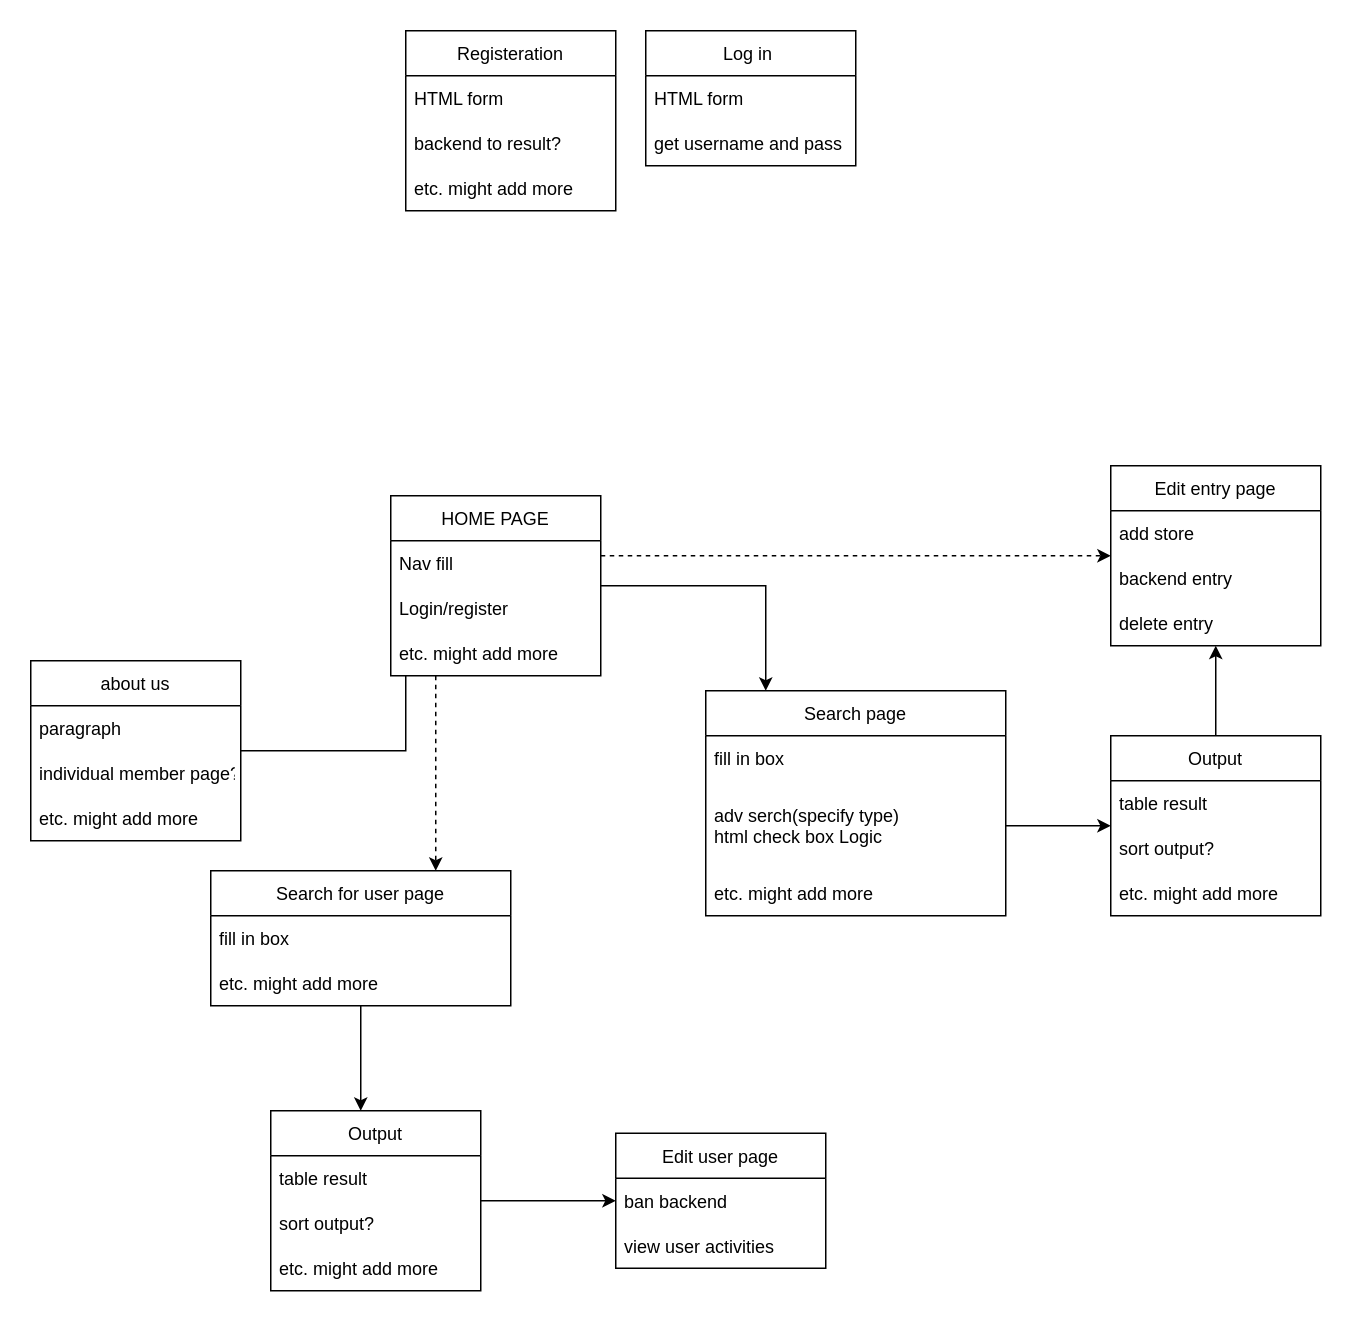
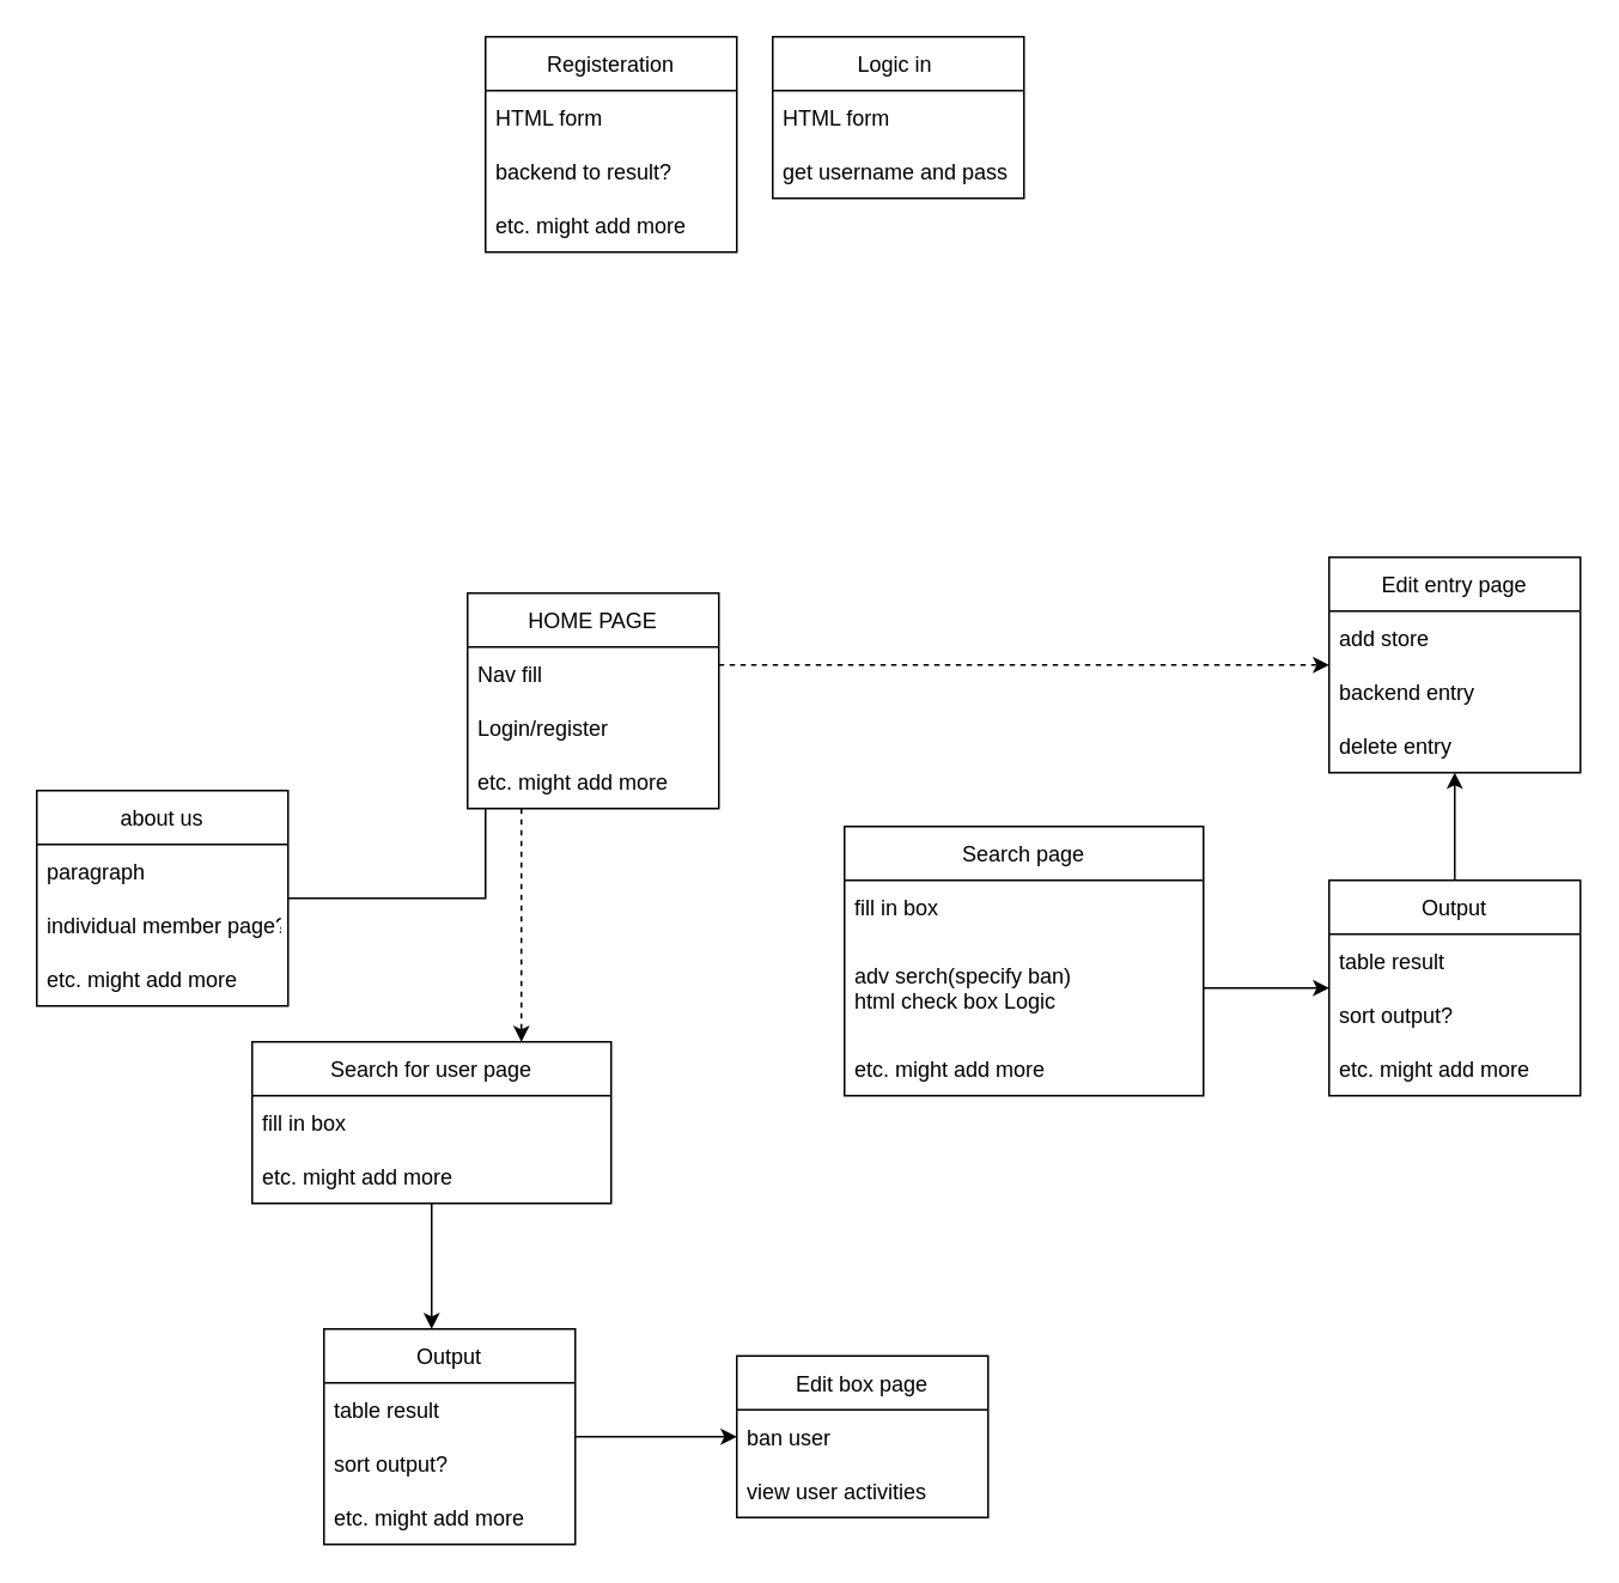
- <mxCell id="13" value="Log in " style="swimlane;fontStyle=0;childLayout=stackLayout;horizontal=1;startSize=30;horizontalStack=0;resizeParent=1;resizeParentMax=0;resizeLast=0;collapsible=1;marginBottom=0;" parent="1" vertex="1"><mxGeometry x="430" y="20" width="140" height="90" as="geometry" /></mxCell>
+ <mxCell id="13" value="Logic in " style="swimlane;fontStyle=0;childLayout=stackLayout;horizontal=1;startSize=30;horizontalStack=0;resizeParent=1;resizeParentMax=0;resizeLast=0;collapsible=1;marginBottom=0;" parent="1" vertex="1"><mxGeometry x="430" y="20" width="140" height="90" as="geometry" /></mxCell>
- <mxCell id="26" style="edgeStyle=orthogonalEdgeStyle;rounded=0;orthogonalLoop=1;jettySize=auto;html=1;" parent="1" source="7" target="16" edge="1"><mxGeometry relative="1" as="geometry"><Array as="points"><mxPoint x="510" y="390" /></Array></mxGeometry></mxCell>
- <mxCell id="18" value="adv serch(specify type)&#10;html check box Logic" style="text;strokeColor=none;fillColor=none;align=left;verticalAlign=middle;spacingLeft=4;spacingRight=4;overflow=hidden;points=[[0,0.5],[1,0.5]];portConstraint=eastwest;rotatable=0;" parent="16" vertex="1"><mxGeometry y="60" width="200" height="60" as="geometry" /></mxCell>
+ <mxCell id="18" value="adv serch(specify ban)&#10;html check box Logic" style="text;strokeColor=none;fillColor=none;align=left;verticalAlign=middle;spacingLeft=4;spacingRight=4;overflow=hidden;points=[[0,0.5],[1,0.5]];portConstraint=eastwest;rotatable=0;" parent="16" vertex="1"><mxGeometry y="60" width="200" height="60" as="geometry" /></mxCell>
- <mxCell id="44" value="Edit user page" style="swimlane;fontStyle=0;childLayout=stackLayout;horizontal=1;startSize=30;horizontalStack=0;resizeParent=1;resizeParentMax=0;resizeLast=0;collapsible=1;marginBottom=0;" vertex="1" parent="1"><mxGeometry x="410" y="755" width="140" height="90" as="geometry" /></mxCell>
+ <mxCell id="44" value="Edit box page" style="swimlane;fontStyle=0;childLayout=stackLayout;horizontal=1;startSize=30;horizontalStack=0;resizeParent=1;resizeParentMax=0;resizeLast=0;collapsible=1;marginBottom=0;" vertex="1" parent="1"><mxGeometry x="410" y="755" width="140" height="90" as="geometry" /></mxCell>
- <mxCell id="45" value="ban backend" style="text;strokeColor=none;fillColor=none;align=left;verticalAlign=middle;spacingLeft=4;spacingRight=4;overflow=hidden;points=[[0,0.5],[1,0.5]];portConstraint=eastwest;rotatable=0;" vertex="1" parent="44"><mxGeometry y="30" width="140" height="30" as="geometry" /></mxCell>
+ <mxCell id="45" value="ban user" style="text;strokeColor=none;fillColor=none;align=left;verticalAlign=middle;spacingLeft=4;spacingRight=4;overflow=hidden;points=[[0,0.5],[1,0.5]];portConstraint=eastwest;rotatable=0;" vertex="1" parent="44"><mxGeometry y="30" width="140" height="30" as="geometry" /></mxCell>
